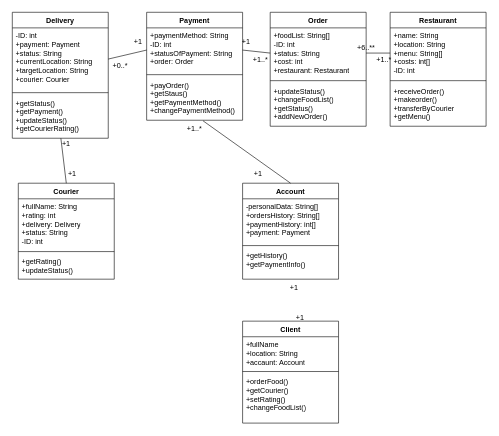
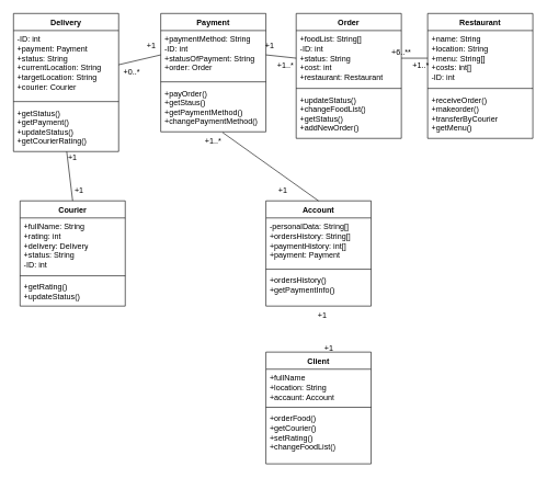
- <mxCell id="29" value="+getHistory()&lt;div&gt;+getPaymentInfo()&lt;/div&gt;" style="text;strokeColor=none;fillColor=none;align=left;verticalAlign=top;spacingLeft=4;spacingRight=4;overflow=hidden;rotatable=0;points=[[0,0.5],[1,0.5]];portConstraint=eastwest;whiteSpace=wrap;html=1;" vertex="1" parent="26"><mxGeometry y="108" width="160" height="52" as="geometry" /></mxCell>
+ <mxCell id="29" value="+ordersHistory()&lt;div&gt;+getPaymentInfo()&lt;/div&gt;" style="text;strokeColor=none;fillColor=none;align=left;verticalAlign=top;spacingLeft=4;spacingRight=4;overflow=hidden;rotatable=0;points=[[0,0.5],[1,0.5]];portConstraint=eastwest;whiteSpace=wrap;html=1;" vertex="1" parent="26"><mxGeometry y="108" width="160" height="52" as="geometry" /></mxCell>
